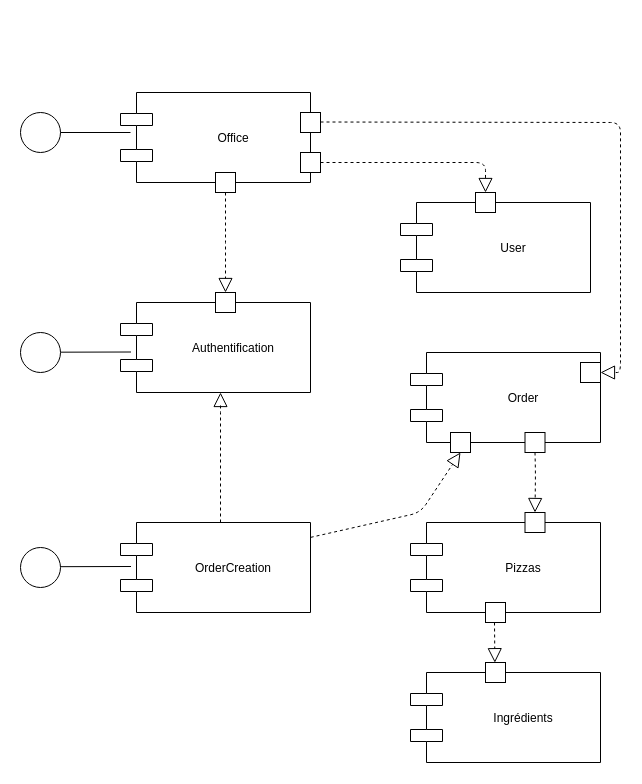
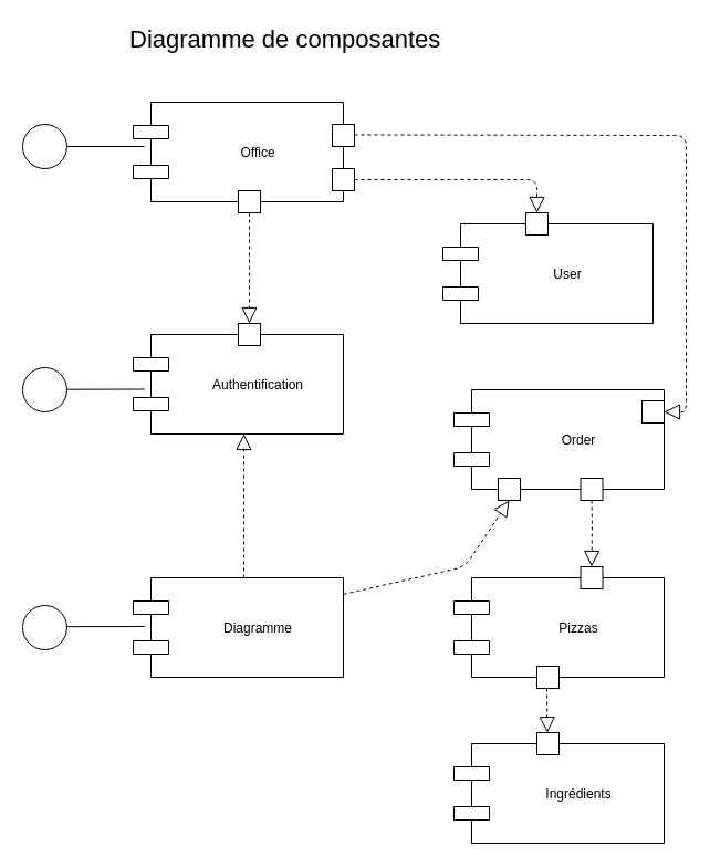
+ <mxCell id="33" value="&lt;font style=&quot;font-size: 22px&quot;&gt;Diagramme de composantes&lt;/font&gt;" style="text;html=1;resizable=0;points=[];autosize=1;align=left;verticalAlign=top;spacingTop=-4;" vertex="1" parent="1"><mxGeometry x="115" y="20" width="300" height="20" as="geometry" /></mxCell>
- <mxCell id="21" value="OrderCreation" style="shape=component;align=center;spacingLeft=36;" vertex="1" parent="1"><mxGeometry x="120" y="522" width="190" height="90" as="geometry" /></mxCell>
+ <mxCell id="21" value="Diagramme" style="shape=component;align=center;spacingLeft=36;" vertex="1" parent="1"><mxGeometry x="120" y="522" width="190" height="90" as="geometry" /></mxCell>
